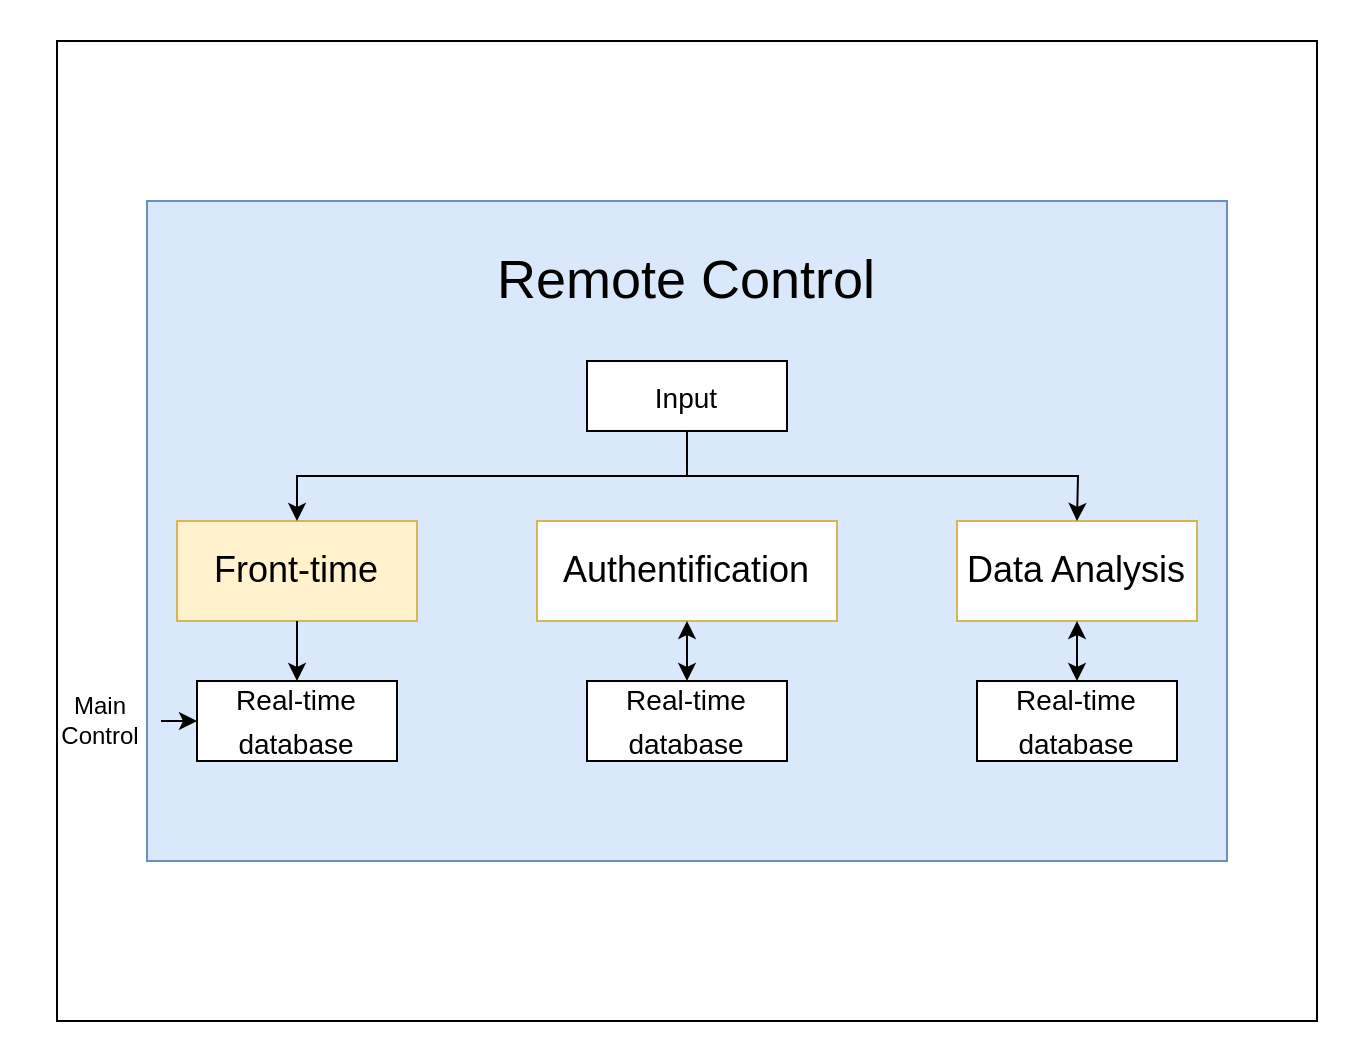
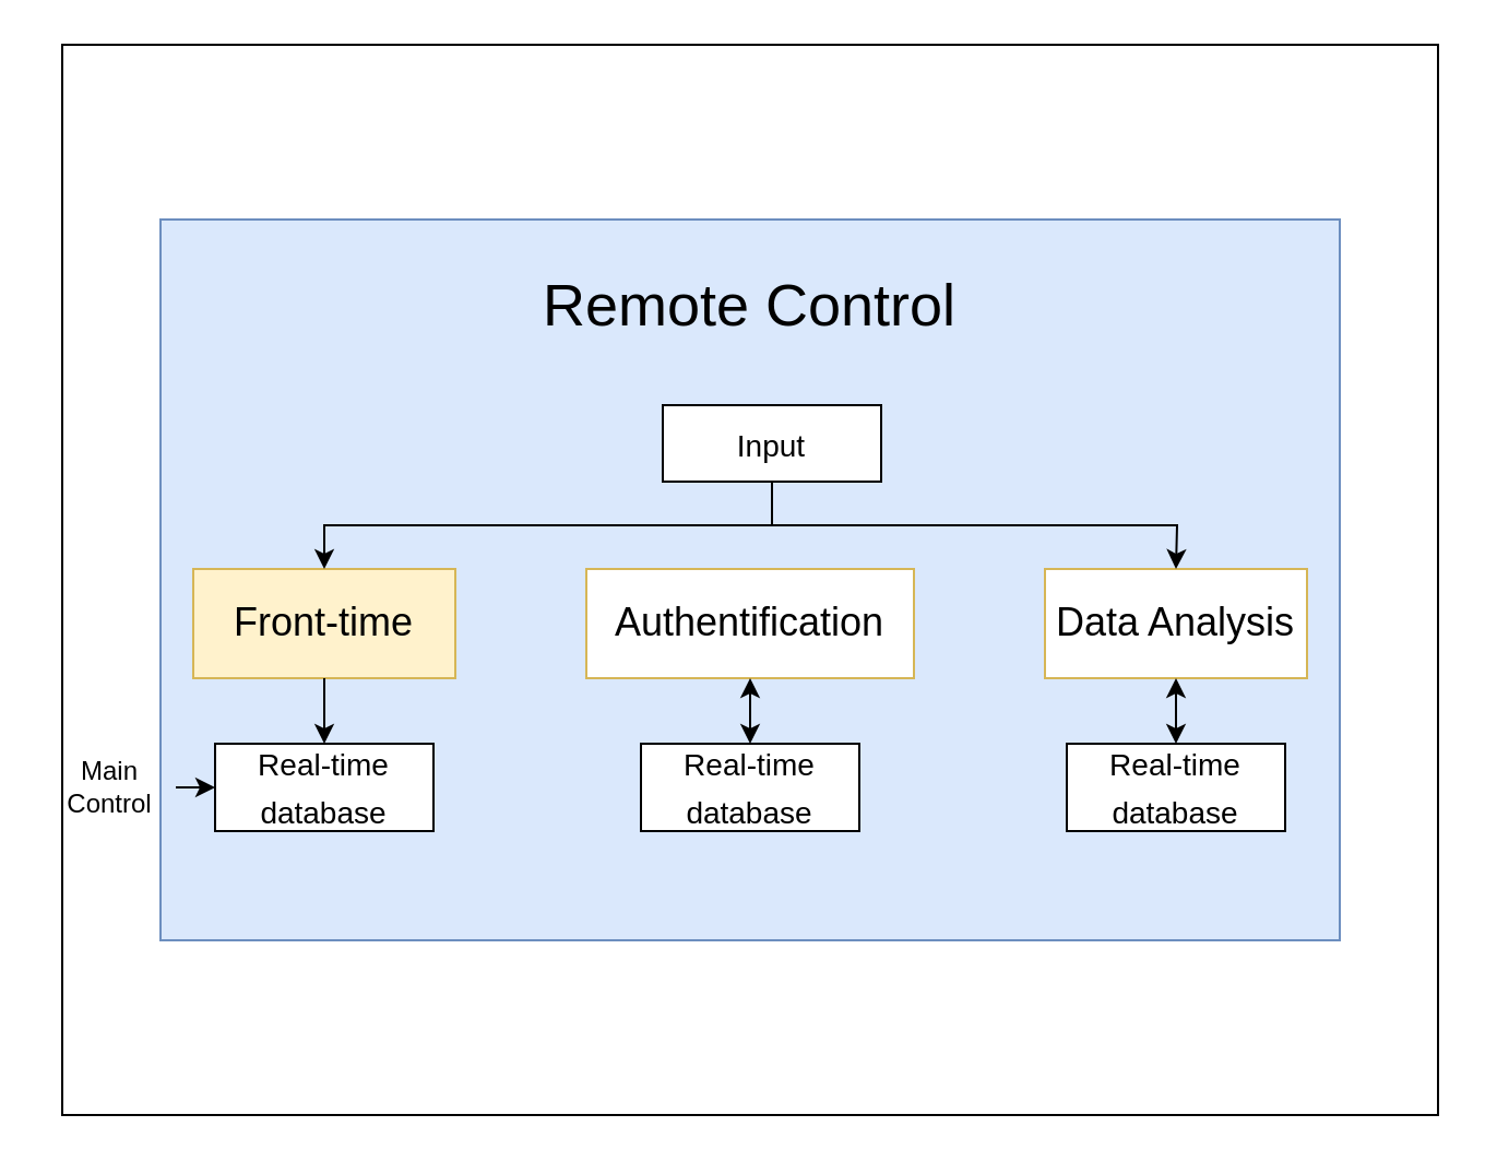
- <mxCell id="8" value="&lt;span style=&quot;font-size: 14px&quot;&gt;Input&lt;br&gt;&lt;/span&gt;" style="rounded=0;whiteSpace=wrap;html=1;fontSize=18;" parent="1" vertex="1"><mxGeometry x="293" y="180" width="100" height="35" as="geometry" /></mxCell>
+ <mxCell id="8" value="&lt;span style=&quot;font-size: 14px&quot;&gt;Input&lt;br&gt;&lt;/span&gt;" style="rounded=0;whiteSpace=wrap;html=1;fontSize=18;" parent="1" vertex="1"><mxGeometry x="303" y="185" width="100" height="35" as="geometry" /></mxCell>
